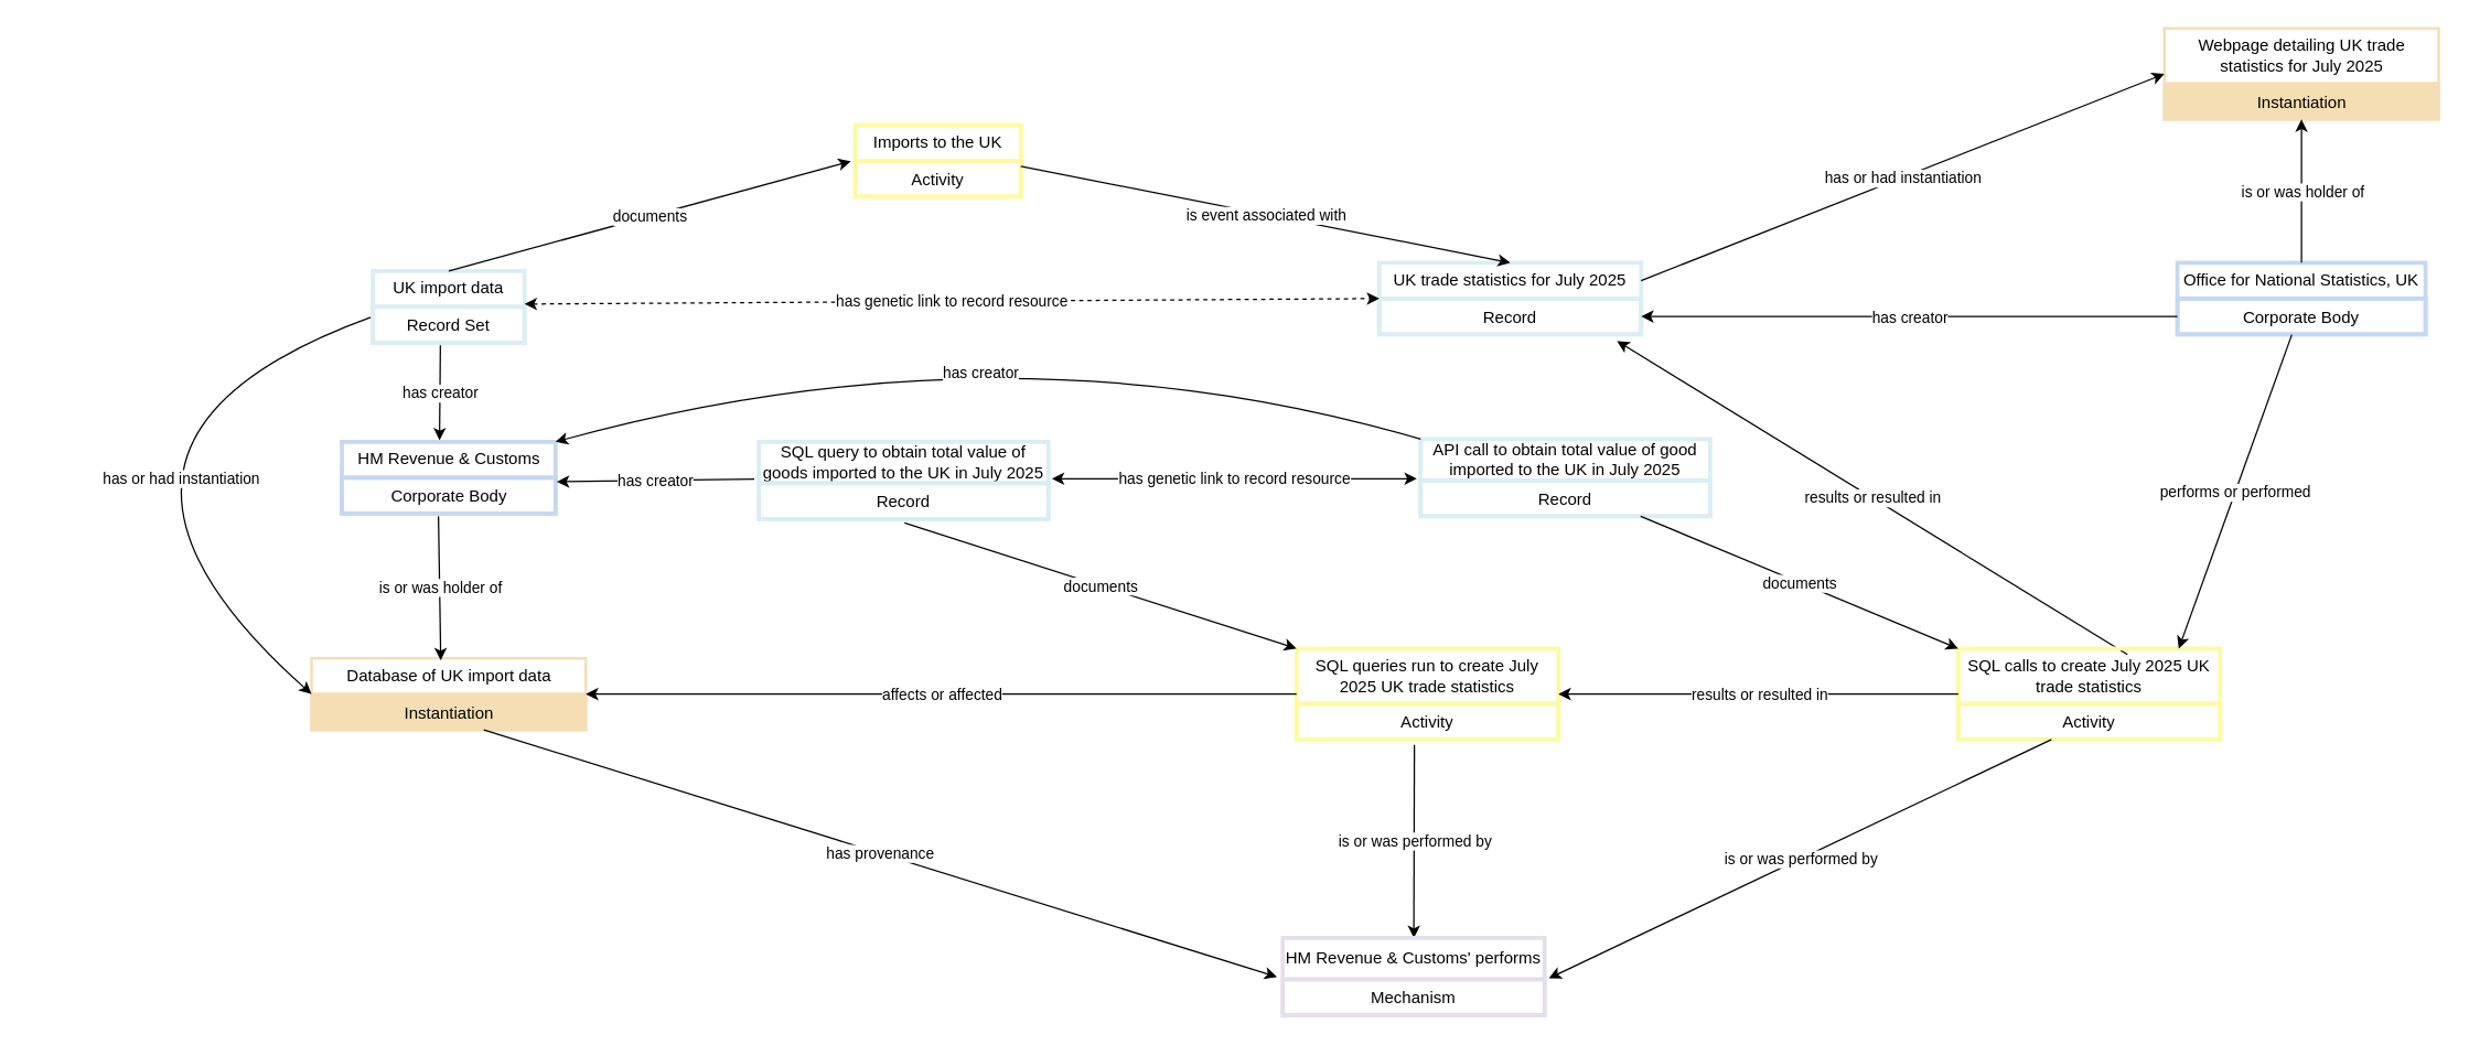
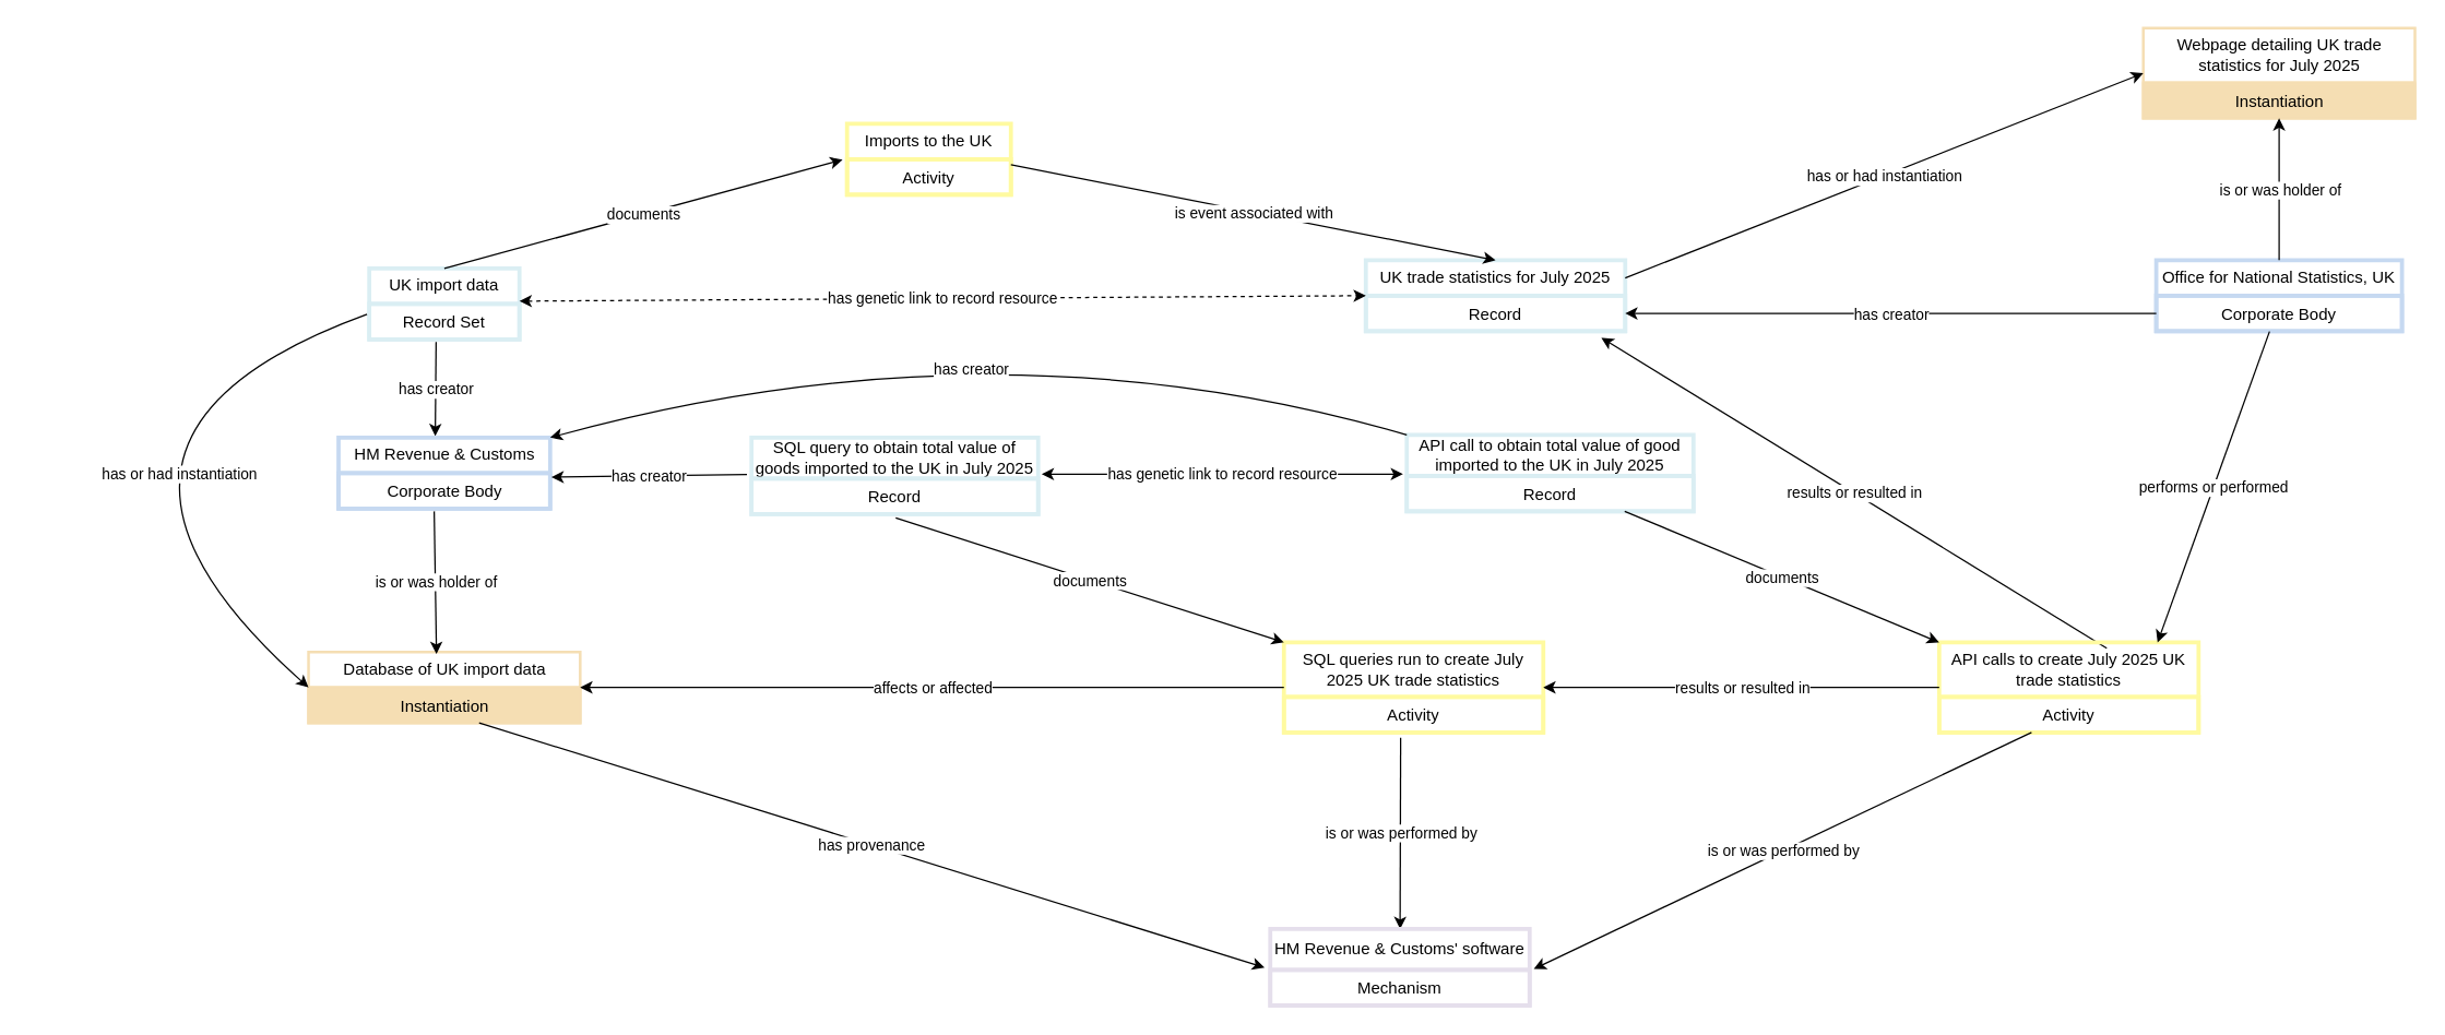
- <mxCell id="44" value="SQL calls to create July 2025 UK trade statistics" style="swimlane;fontStyle=0;childLayout=stackLayout;horizontal=1;startSize=40;strokeColor=#FFFAA0;strokeWidth=3;fillColor=none;horizontalStack=0;resizeParent=1;resizeParentMax=0;resizeLast=0;collapsible=1;marginBottom=0;whiteSpace=wrap;html=1;" vertex="1" parent="1"><mxGeometry x="1420" y="470" width="190" height="66" as="geometry" /></mxCell>
+ <mxCell id="44" value="API calls to create July 2025 UK trade statistics" style="swimlane;fontStyle=0;childLayout=stackLayout;horizontal=1;startSize=40;strokeColor=#FFFAA0;strokeWidth=3;fillColor=none;horizontalStack=0;resizeParent=1;resizeParentMax=0;resizeLast=0;collapsible=1;marginBottom=0;whiteSpace=wrap;html=1;" vertex="1" parent="1"><mxGeometry x="1420" y="470" width="190" height="66" as="geometry" /></mxCell>
- <mxCell id="28" value="HM Revenue &amp;amp; Customs' performs" style="swimlane;fontStyle=0;childLayout=stackLayout;horizontal=1;startSize=30;strokeColor=#E5DFEC;strokeWidth=3;fillColor=none;horizontalStack=0;resizeParent=1;resizeParentMax=0;resizeLast=0;collapsible=1;marginBottom=0;whiteSpace=wrap;html=1;" vertex="1" parent="1"><mxGeometry x="930" y="680" width="190" height="56" as="geometry" /></mxCell>
+ <mxCell id="28" value="HM Revenue &amp;amp; Customs' software" style="swimlane;fontStyle=0;childLayout=stackLayout;horizontal=1;startSize=30;strokeColor=#E5DFEC;strokeWidth=3;fillColor=none;horizontalStack=0;resizeParent=1;resizeParentMax=0;resizeLast=0;collapsible=1;marginBottom=0;whiteSpace=wrap;html=1;" vertex="1" parent="1"><mxGeometry x="930" y="680" width="190" height="56" as="geometry" /></mxCell>
